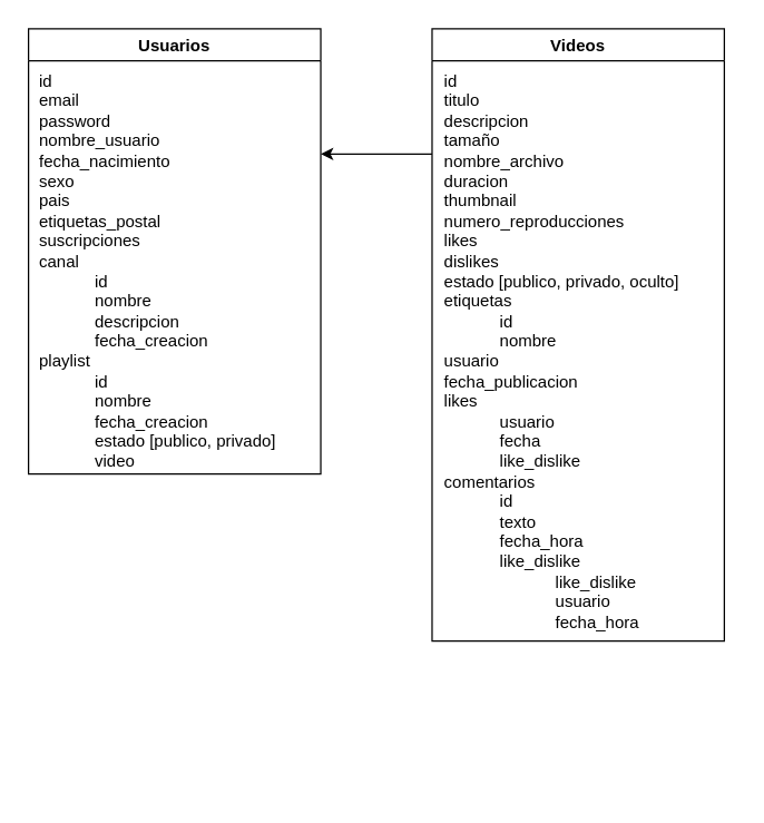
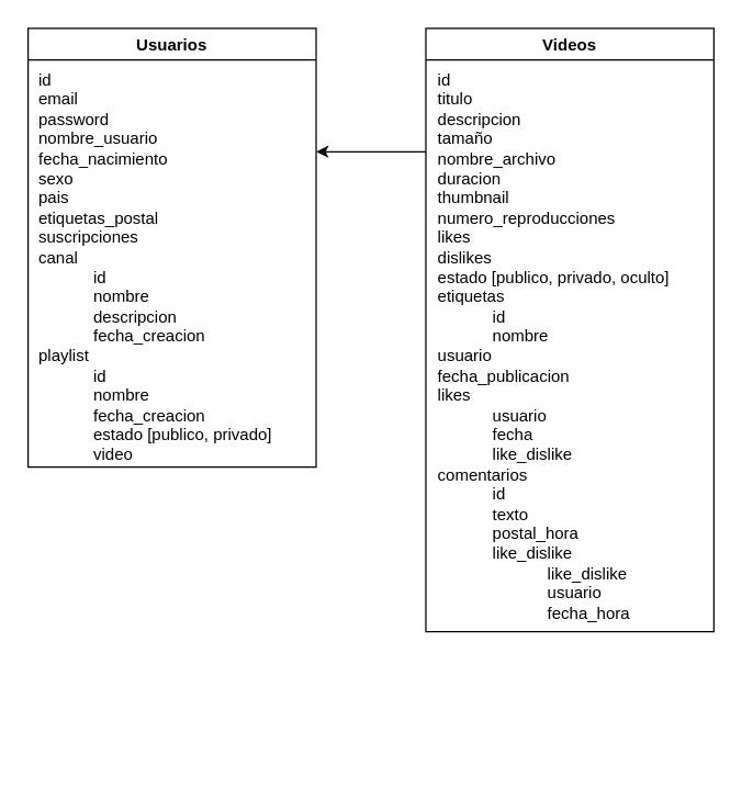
- <mxCell id="5" value="id&lt;br&gt;titulo&lt;br&gt;descripcion&lt;br&gt;tamaño&lt;br&gt;nombre_archivo&lt;br&gt;duracion&lt;br&gt;thumbnail&lt;br&gt;numero_reproducciones&lt;br&gt;likes&lt;br&gt;dislikes&lt;br&gt;estado [publico, privado, oculto]&lt;br&gt;etiquetas&lt;br&gt;&lt;blockquote style=&quot;margin: 0 0 0 40px ; border: none ; padding: 0px&quot;&gt;&lt;span&gt; &lt;/span&gt;id&lt;br&gt;&lt;span&gt; &lt;/span&gt;nombre&lt;/blockquote&gt;&lt;blockquote style=&quot;margin: 0 0 0 40px ; border: none ; padding: 0px&quot;&gt;&lt;blockquote style=&quot;margin: 0 0 0 40px ; border: none ; padding: 0px&quot;&gt;&lt;/blockquote&gt;&lt;/blockquote&gt;&lt;blockquote style=&quot;margin: 0 0 0 40px ; border: none ; padding: 0px&quot;&gt;&lt;blockquote style=&quot;margin: 0 0 0 40px ; border: none ; padding: 0px&quot;&gt;&lt;/blockquote&gt;&lt;/blockquote&gt;usuario&lt;br&gt;fecha_publicacion&lt;br&gt;likes&lt;br&gt;&lt;blockquote style=&quot;margin: 0 0 0 40px ; border: none ; padding: 0px&quot;&gt;usuario&lt;br&gt;fecha&lt;br&gt;like_dislike&lt;/blockquote&gt;&lt;span&gt;comentarios&lt;br&gt;&lt;/span&gt;&lt;blockquote style=&quot;margin: 0 0 0 40px ; border: none ; padding: 0px&quot;&gt;&lt;span&gt;id&lt;br&gt;&lt;/span&gt;&lt;span&gt;texto&lt;/span&gt;&lt;/blockquote&gt;&lt;blockquote style=&quot;margin: 0 0 0 40px ; border: none ; padding: 0px&quot;&gt;&lt;span&gt;fecha_hora&lt;br&gt;&lt;/span&gt;&lt;span&gt;like_dislike&lt;/span&gt;&lt;/blockquote&gt;&lt;blockquote style=&quot;margin: 0 0 0 40px ; border: none ; padding: 0px&quot;&gt;&lt;blockquote style=&quot;margin: 0 0 0 40px ; border: none ; padding: 0px&quot;&gt;like_dislike&lt;/blockquote&gt;&lt;blockquote style=&quot;margin: 0 0 0 40px ; border: none ; padding: 0px&quot;&gt;&lt;span&gt;usuario&lt;/span&gt;&lt;/blockquote&gt;&lt;blockquote style=&quot;margin: 0 0 0 40px ; border: none ; padding: 0px&quot;&gt;&lt;span&gt;fecha_hora&lt;/span&gt;&lt;/blockquote&gt;&lt;/blockquote&gt;" style="text;html=1;strokeColor=none;fillColor=none;align=left;verticalAlign=top;whiteSpace=wrap;rounded=0;" parent="4" vertex="1"><mxGeometry x="7" y="24" width="210" height="525" as="geometry" /></mxCell>
+ <mxCell id="5" value="id&lt;br&gt;titulo&lt;br&gt;descripcion&lt;br&gt;tamaño&lt;br&gt;nombre_archivo&lt;br&gt;duracion&lt;br&gt;thumbnail&lt;br&gt;numero_reproducciones&lt;br&gt;likes&lt;br&gt;dislikes&lt;br&gt;estado [publico, privado, oculto]&lt;br&gt;etiquetas&lt;br&gt;&lt;blockquote style=&quot;margin: 0 0 0 40px ; border: none ; padding: 0px&quot;&gt;&lt;span&gt; &lt;/span&gt;id&lt;br&gt;&lt;span&gt; &lt;/span&gt;nombre&lt;/blockquote&gt;&lt;blockquote style=&quot;margin: 0 0 0 40px ; border: none ; padding: 0px&quot;&gt;&lt;blockquote style=&quot;margin: 0 0 0 40px ; border: none ; padding: 0px&quot;&gt;&lt;/blockquote&gt;&lt;/blockquote&gt;&lt;blockquote style=&quot;margin: 0 0 0 40px ; border: none ; padding: 0px&quot;&gt;&lt;blockquote style=&quot;margin: 0 0 0 40px ; border: none ; padding: 0px&quot;&gt;&lt;/blockquote&gt;&lt;/blockquote&gt;usuario&lt;br&gt;fecha_publicacion&lt;br&gt;likes&lt;br&gt;&lt;blockquote style=&quot;margin: 0 0 0 40px ; border: none ; padding: 0px&quot;&gt;usuario&lt;br&gt;fecha&lt;br&gt;like_dislike&lt;/blockquote&gt;&lt;span&gt;comentarios&lt;br&gt;&lt;/span&gt;&lt;blockquote style=&quot;margin: 0 0 0 40px ; border: none ; padding: 0px&quot;&gt;&lt;span&gt;id&lt;br&gt;&lt;/span&gt;&lt;span&gt;texto&lt;/span&gt;&lt;/blockquote&gt;&lt;blockquote style=&quot;margin: 0 0 0 40px ; border: none ; padding: 0px&quot;&gt;&lt;span&gt;postal_hora&lt;br&gt;&lt;/span&gt;&lt;span&gt;like_dislike&lt;/span&gt;&lt;/blockquote&gt;&lt;blockquote style=&quot;margin: 0 0 0 40px ; border: none ; padding: 0px&quot;&gt;&lt;blockquote style=&quot;margin: 0 0 0 40px ; border: none ; padding: 0px&quot;&gt;like_dislike&lt;/blockquote&gt;&lt;blockquote style=&quot;margin: 0 0 0 40px ; border: none ; padding: 0px&quot;&gt;&lt;span&gt;usuario&lt;/span&gt;&lt;/blockquote&gt;&lt;blockquote style=&quot;margin: 0 0 0 40px ; border: none ; padding: 0px&quot;&gt;&lt;span&gt;fecha_hora&lt;/span&gt;&lt;/blockquote&gt;&lt;/blockquote&gt;" style="text;html=1;strokeColor=none;fillColor=none;align=left;verticalAlign=top;whiteSpace=wrap;rounded=0;" parent="4" vertex="1"><mxGeometry x="7" y="24" width="210" height="525" as="geometry" /></mxCell>
